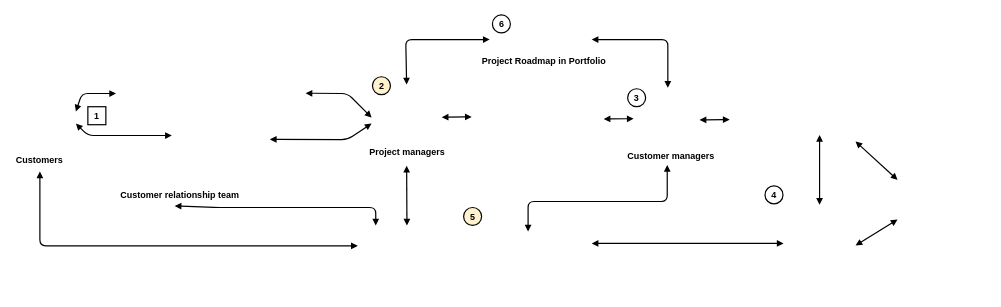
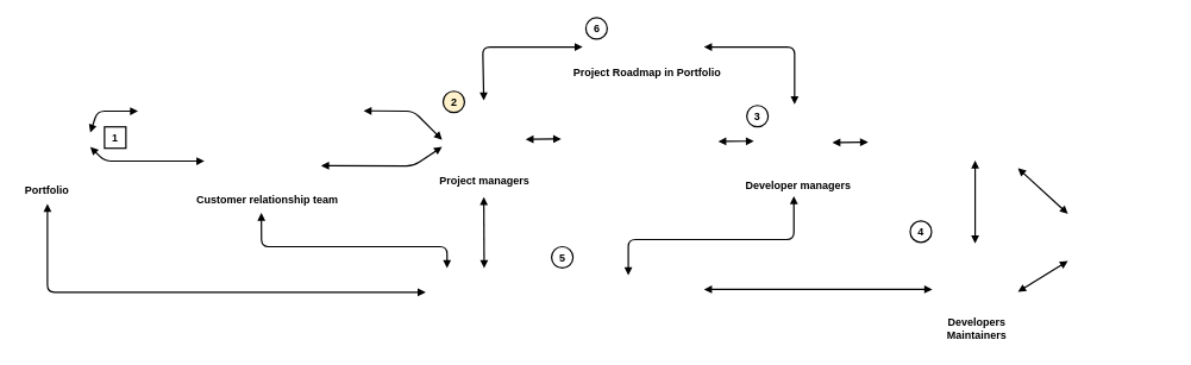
- <mxCell id="18" value="&lt;div style=&quot;font-size: 15px&quot;&gt;&lt;font style=&quot;font-size: 15px&quot;&gt;&lt;b&gt;Customer managers&lt;/b&gt;&lt;/font&gt;&lt;/div&gt;" style="text;html=1;resizable=0;points=[];autosize=1;align=center;verticalAlign=top;spacingTop=-4;" vertex="1" parent="1"><mxGeometry x="1038" y="247" width="160" height="20" as="geometry" /></mxCell>
+ <mxCell id="18" value="&lt;div style=&quot;font-size: 15px&quot;&gt;&lt;font style=&quot;font-size: 15px&quot;&gt;&lt;b&gt;Developer managers&lt;/b&gt;&lt;/font&gt;&lt;/div&gt;" style="text;html=1;resizable=0;points=[];autosize=1;align=center;verticalAlign=top;spacingTop=-4;" vertex="1" parent="1"><mxGeometry x="1038" y="247" width="160" height="20" as="geometry" /></mxCell>
- <mxCell id="6" value="&lt;div style=&quot;font-size: 15px&quot; align=&quot;center&quot;&gt;&lt;b&gt;Customers&lt;/b&gt;&lt;/div&gt;" style="text;html=1;resizable=0;points=[];autosize=1;align=center;verticalAlign=top;spacingTop=-4;" vertex="1" parent="1"><mxGeometry x="20" y="254" width="90" height="20" as="geometry" /></mxCell>
+ <mxCell id="6" value="&lt;div style=&quot;font-size: 15px&quot; align=&quot;center&quot;&gt;&lt;b&gt;Portfolio&lt;/b&gt;&lt;/div&gt;" style="text;html=1;resizable=0;points=[];autosize=1;align=center;verticalAlign=top;spacingTop=-4;" vertex="1" parent="1"><mxGeometry x="20" y="254" width="90" height="20" as="geometry" /></mxCell>
- <mxCell id="7" value="&lt;div style=&quot;font-size: 15px&quot; align=&quot;center&quot;&gt;&lt;b&gt;&lt;font style=&quot;font-size: 15px&quot;&gt;Customer relationship team&lt;/font&gt;&lt;/b&gt;&lt;/div&gt;&lt;div style=&quot;font-size: 15px&quot; align=&quot;center&quot;&gt;&lt;b&gt;&lt;font style=&quot;font-size: 15px&quot;&gt;&lt;br&gt;&lt;/font&gt;&lt;/b&gt;&lt;/div&gt;" style="text;html=1;resizable=0;points=[];autosize=1;align=center;verticalAlign=top;spacingTop=-4;strokeWidth=15;" vertex="1" parent="1"><mxGeometry x="193.5" y="312" width="210" height="30" as="geometry" /></mxCell>
+ <mxCell id="7" value="&lt;div style=&quot;font-size: 15px&quot; align=&quot;center&quot;&gt;&lt;b&gt;&lt;font style=&quot;font-size: 15px&quot;&gt;Customer relationship team&lt;/font&gt;&lt;/b&gt;&lt;/div&gt;&lt;div style=&quot;font-size: 15px&quot; align=&quot;center&quot;&gt;&lt;b&gt;&lt;font style=&quot;font-size: 15px&quot;&gt;&lt;br&gt;&lt;/font&gt;&lt;/b&gt;&lt;/div&gt;" style="text;html=1;resizable=0;points=[];autosize=1;align=center;verticalAlign=top;spacingTop=-4;strokeWidth=15;" vertex="1" parent="1"><mxGeometry x="268.5" y="267" width="210" height="30" as="geometry" /></mxCell>
- <mxCell id="40" value="&lt;div&gt;&lt;font size=&quot;1&quot;&gt;&lt;b style=&quot;font-size: 15px&quot;&gt;5&lt;/b&gt;&lt;/font&gt;&lt;/div&gt;" style="ellipse;whiteSpace=wrap;html=1;aspect=fixed;strokeWidth=2;fillColor=#fff2cc;" vertex="1" parent="1"><mxGeometry x="772.5" y="345" width="30" height="30" as="geometry" /></mxCell>
+ <mxCell id="40" value="&lt;div&gt;&lt;font size=&quot;1&quot;&gt;&lt;b style=&quot;font-size: 15px&quot;&gt;5&lt;/b&gt;&lt;/font&gt;&lt;/div&gt;" style="ellipse;whiteSpace=wrap;html=1;aspect=fixed;strokeWidth=2;" vertex="1" parent="1"><mxGeometry x="772.5" y="345" width="30" height="30" as="geometry" /></mxCell>
+ <mxCell id="26" value="&lt;div style=&quot;font-size: 15px&quot; align=&quot;center&quot;&gt;&lt;font style=&quot;font-size: 15px&quot;&gt;&lt;b&gt;Developers &lt;br&gt;&lt;/b&gt;&lt;/font&gt;&lt;/div&gt;&lt;div style=&quot;font-size: 15px&quot; align=&quot;center&quot;&gt;&lt;font style=&quot;font-size: 15px&quot;&gt;&lt;b&gt;Maintainers&lt;/b&gt;&lt;/font&gt;&lt;/div&gt;&lt;div style=&quot;font-size: 15px&quot; align=&quot;center&quot;&gt;&lt;font style=&quot;font-size: 15px&quot;&gt;&lt;b&gt;&lt;br&gt;&lt;/b&gt;&lt;/font&gt;&lt;/div&gt;" style="text;html=1;resizable=0;points=[];autosize=1;align=center;verticalAlign=top;spacingTop=-4;" vertex="1" parent="1"><mxGeometry x="1318" y="439" width="100" height="50" as="geometry" /></mxCell>
